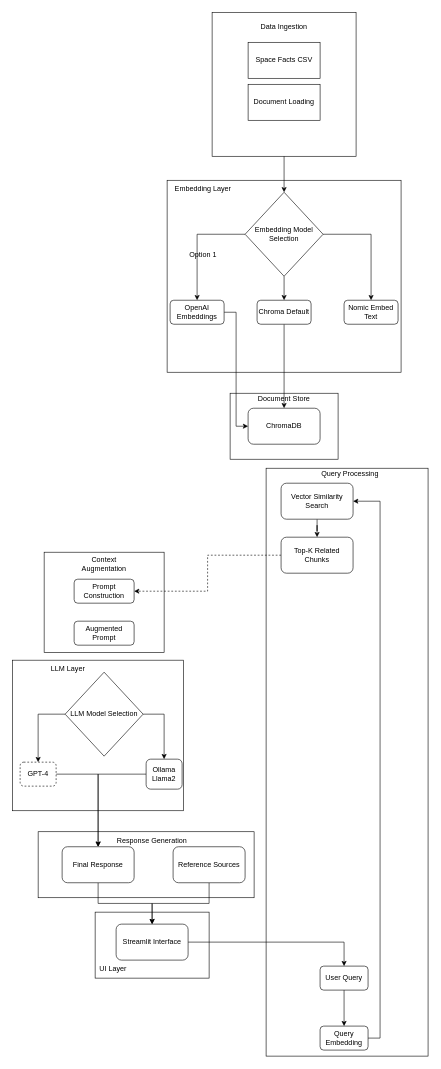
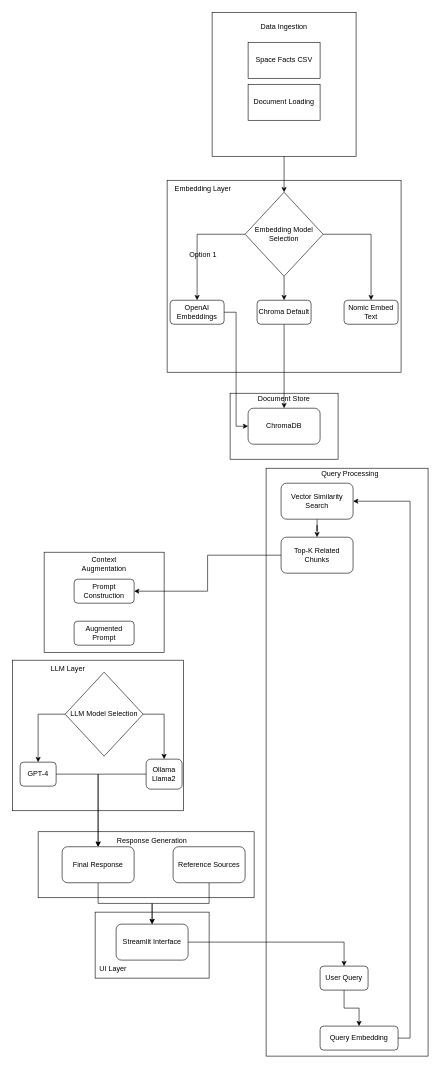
- <mxCell id="24" style="edgeStyle=orthogonalEdgeStyle;rounded=0;orthogonalLoop=1;jettySize=auto;html=1;entryX=1;entryY=0.5;entryDx=0;entryDy=0;dashed=1;" edge="1" parent="1" source="25" target="26"><mxGeometry relative="1" as="geometry" /></mxCell>
+ <mxCell id="24" style="edgeStyle=orthogonalEdgeStyle;rounded=0;orthogonalLoop=1;jettySize=auto;html=1;entryX=1;entryY=0.5;entryDx=0;entryDy=0;" edge="1" parent="1" source="25" target="26"><mxGeometry relative="1" as="geometry" /></mxCell>
- <mxCell id="37" value="GPT-4" style="rounded=1;whiteSpace=wrap;html=1;dashed=1;" vertex="1" parent="1"><mxGeometry x="33" y="1270" width="60" height="40" as="geometry" /></mxCell>
+ <mxCell id="37" value="GPT-4" style="rounded=1;whiteSpace=wrap;html=1;" vertex="1" parent="1"><mxGeometry x="33" y="1270" width="60" height="40" as="geometry" /></mxCell>
- <mxCell id="45" value="Query Embedding" style="rounded=1;whiteSpace=wrap;html=1;" vertex="1" parent="1"><mxGeometry x="533" y="1710" width="80" height="40" as="geometry" /></mxCell>
+ <mxCell id="45" value="Query Embedding" style="rounded=1;whiteSpace=wrap;html=1;" vertex="1" parent="1"><mxGeometry x="533" y="1710" width="130" height="40" as="geometry" /></mxCell>
